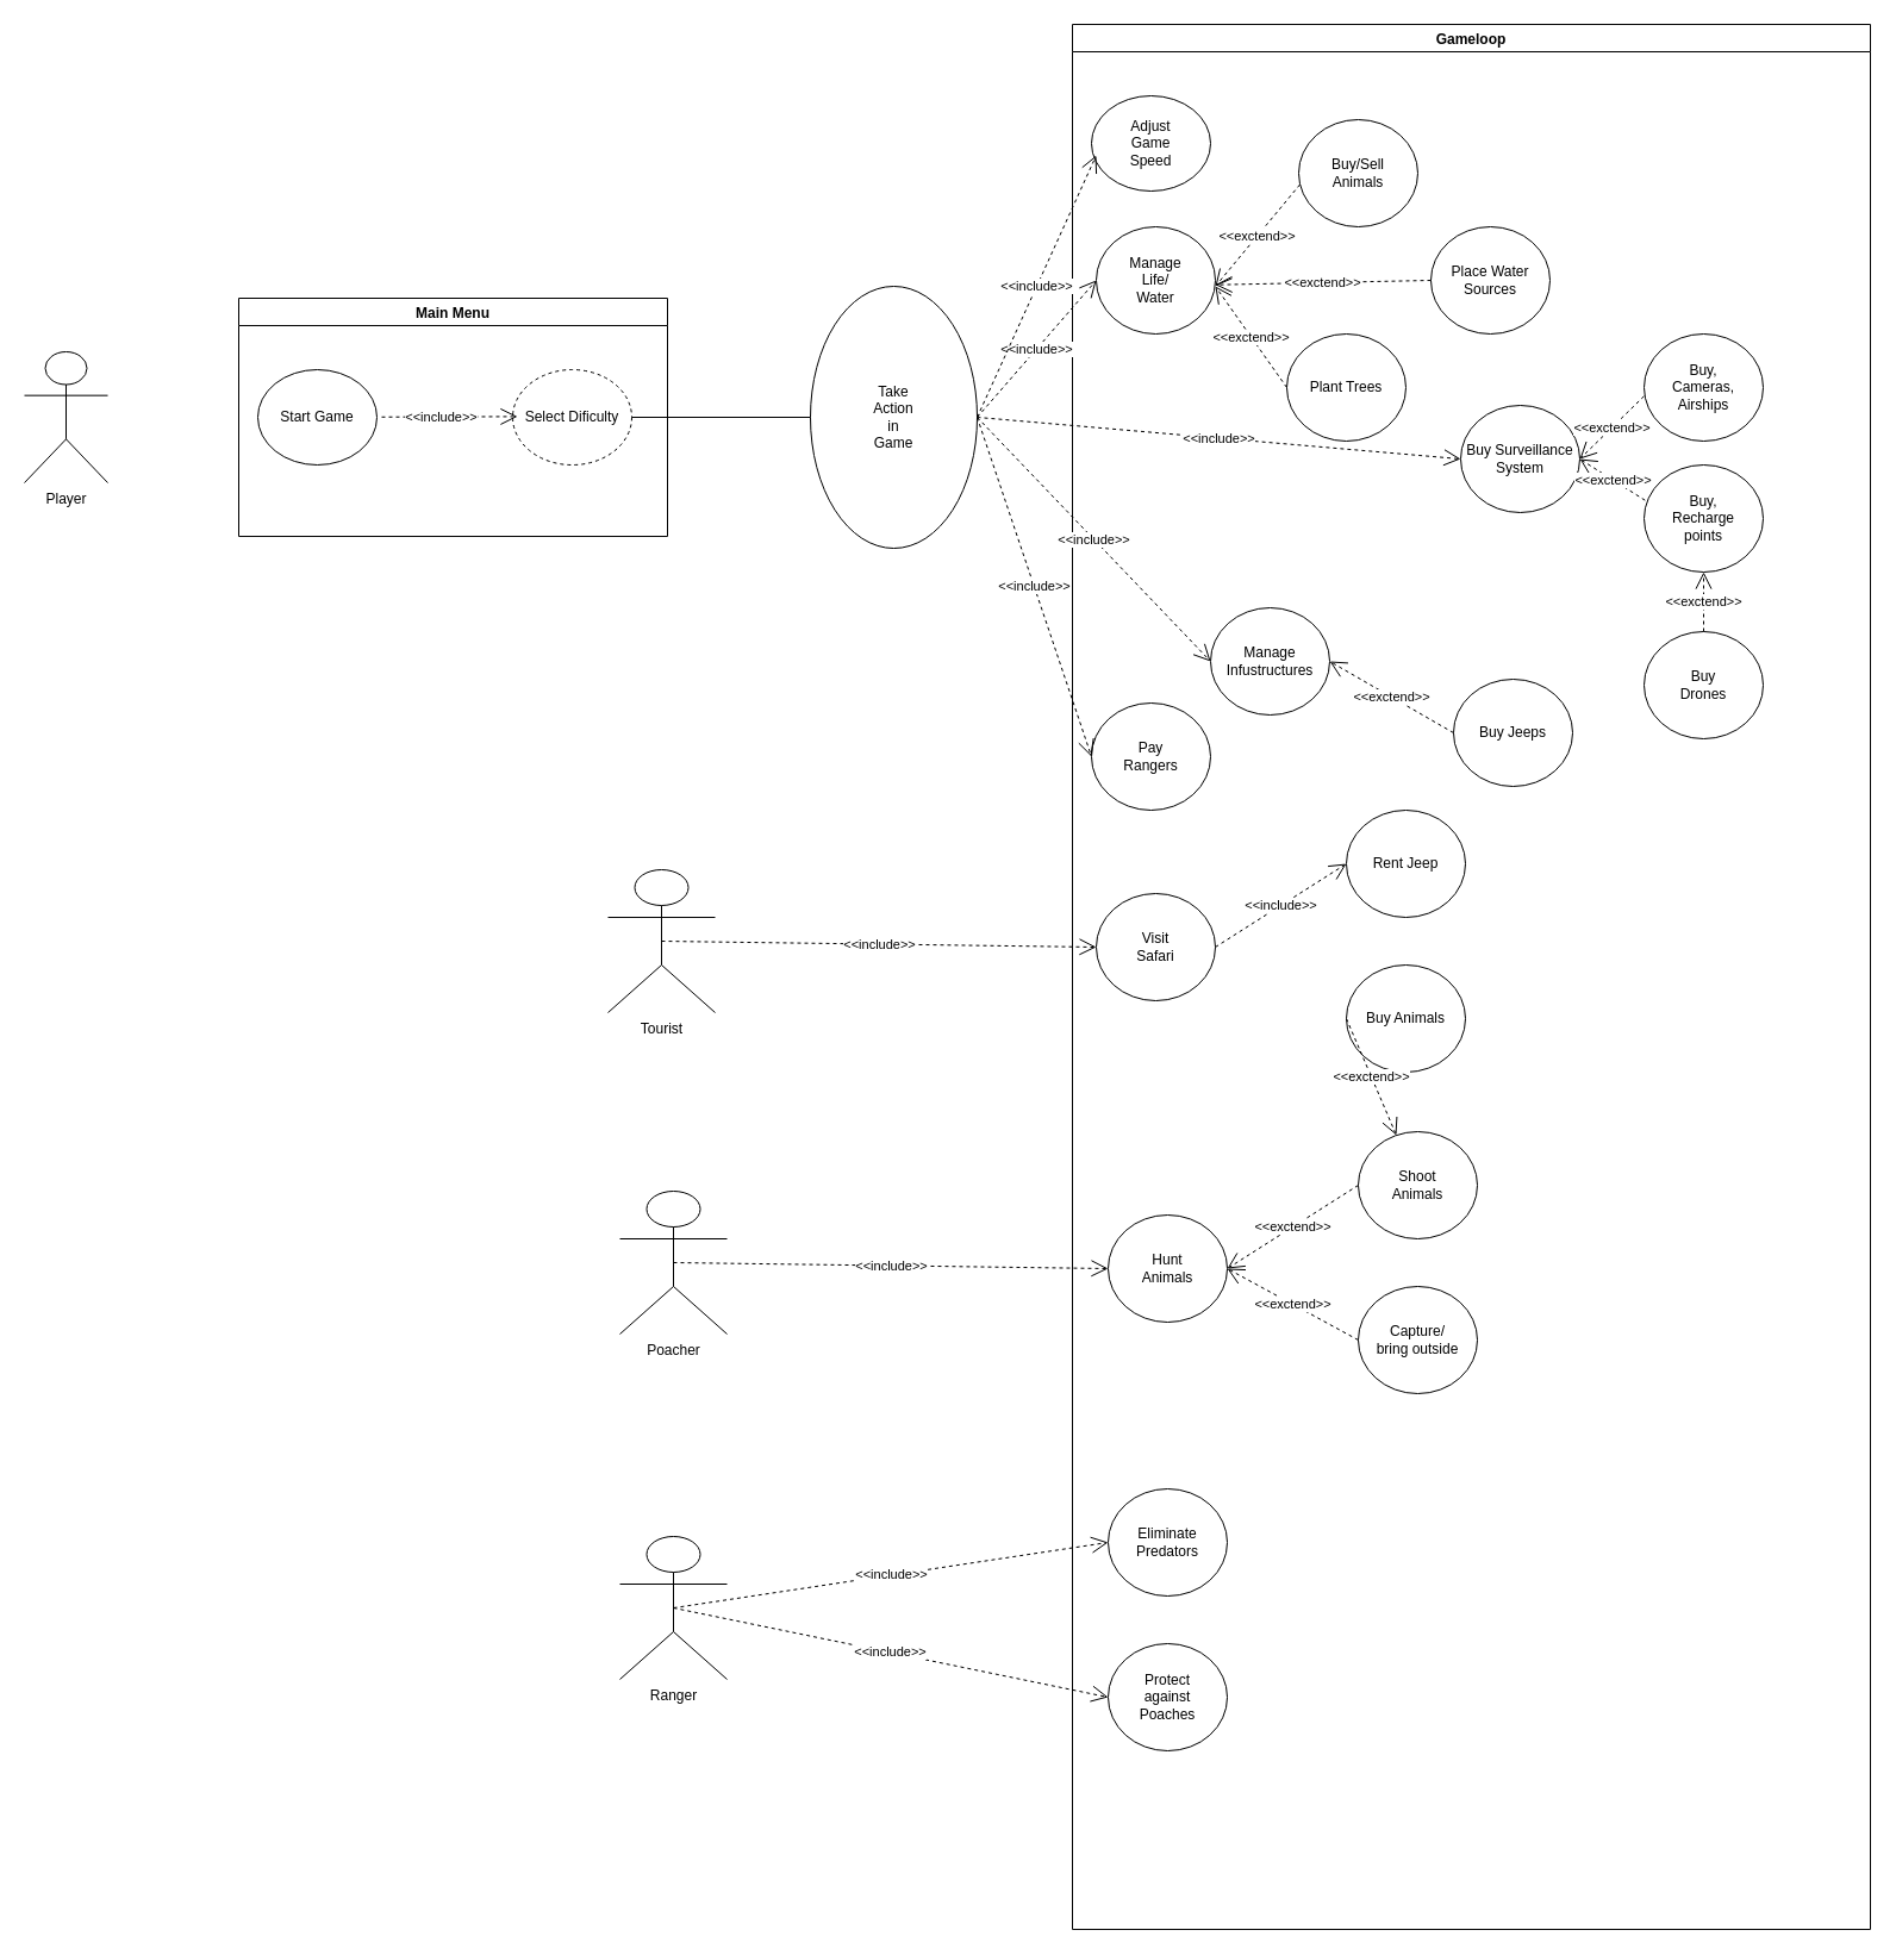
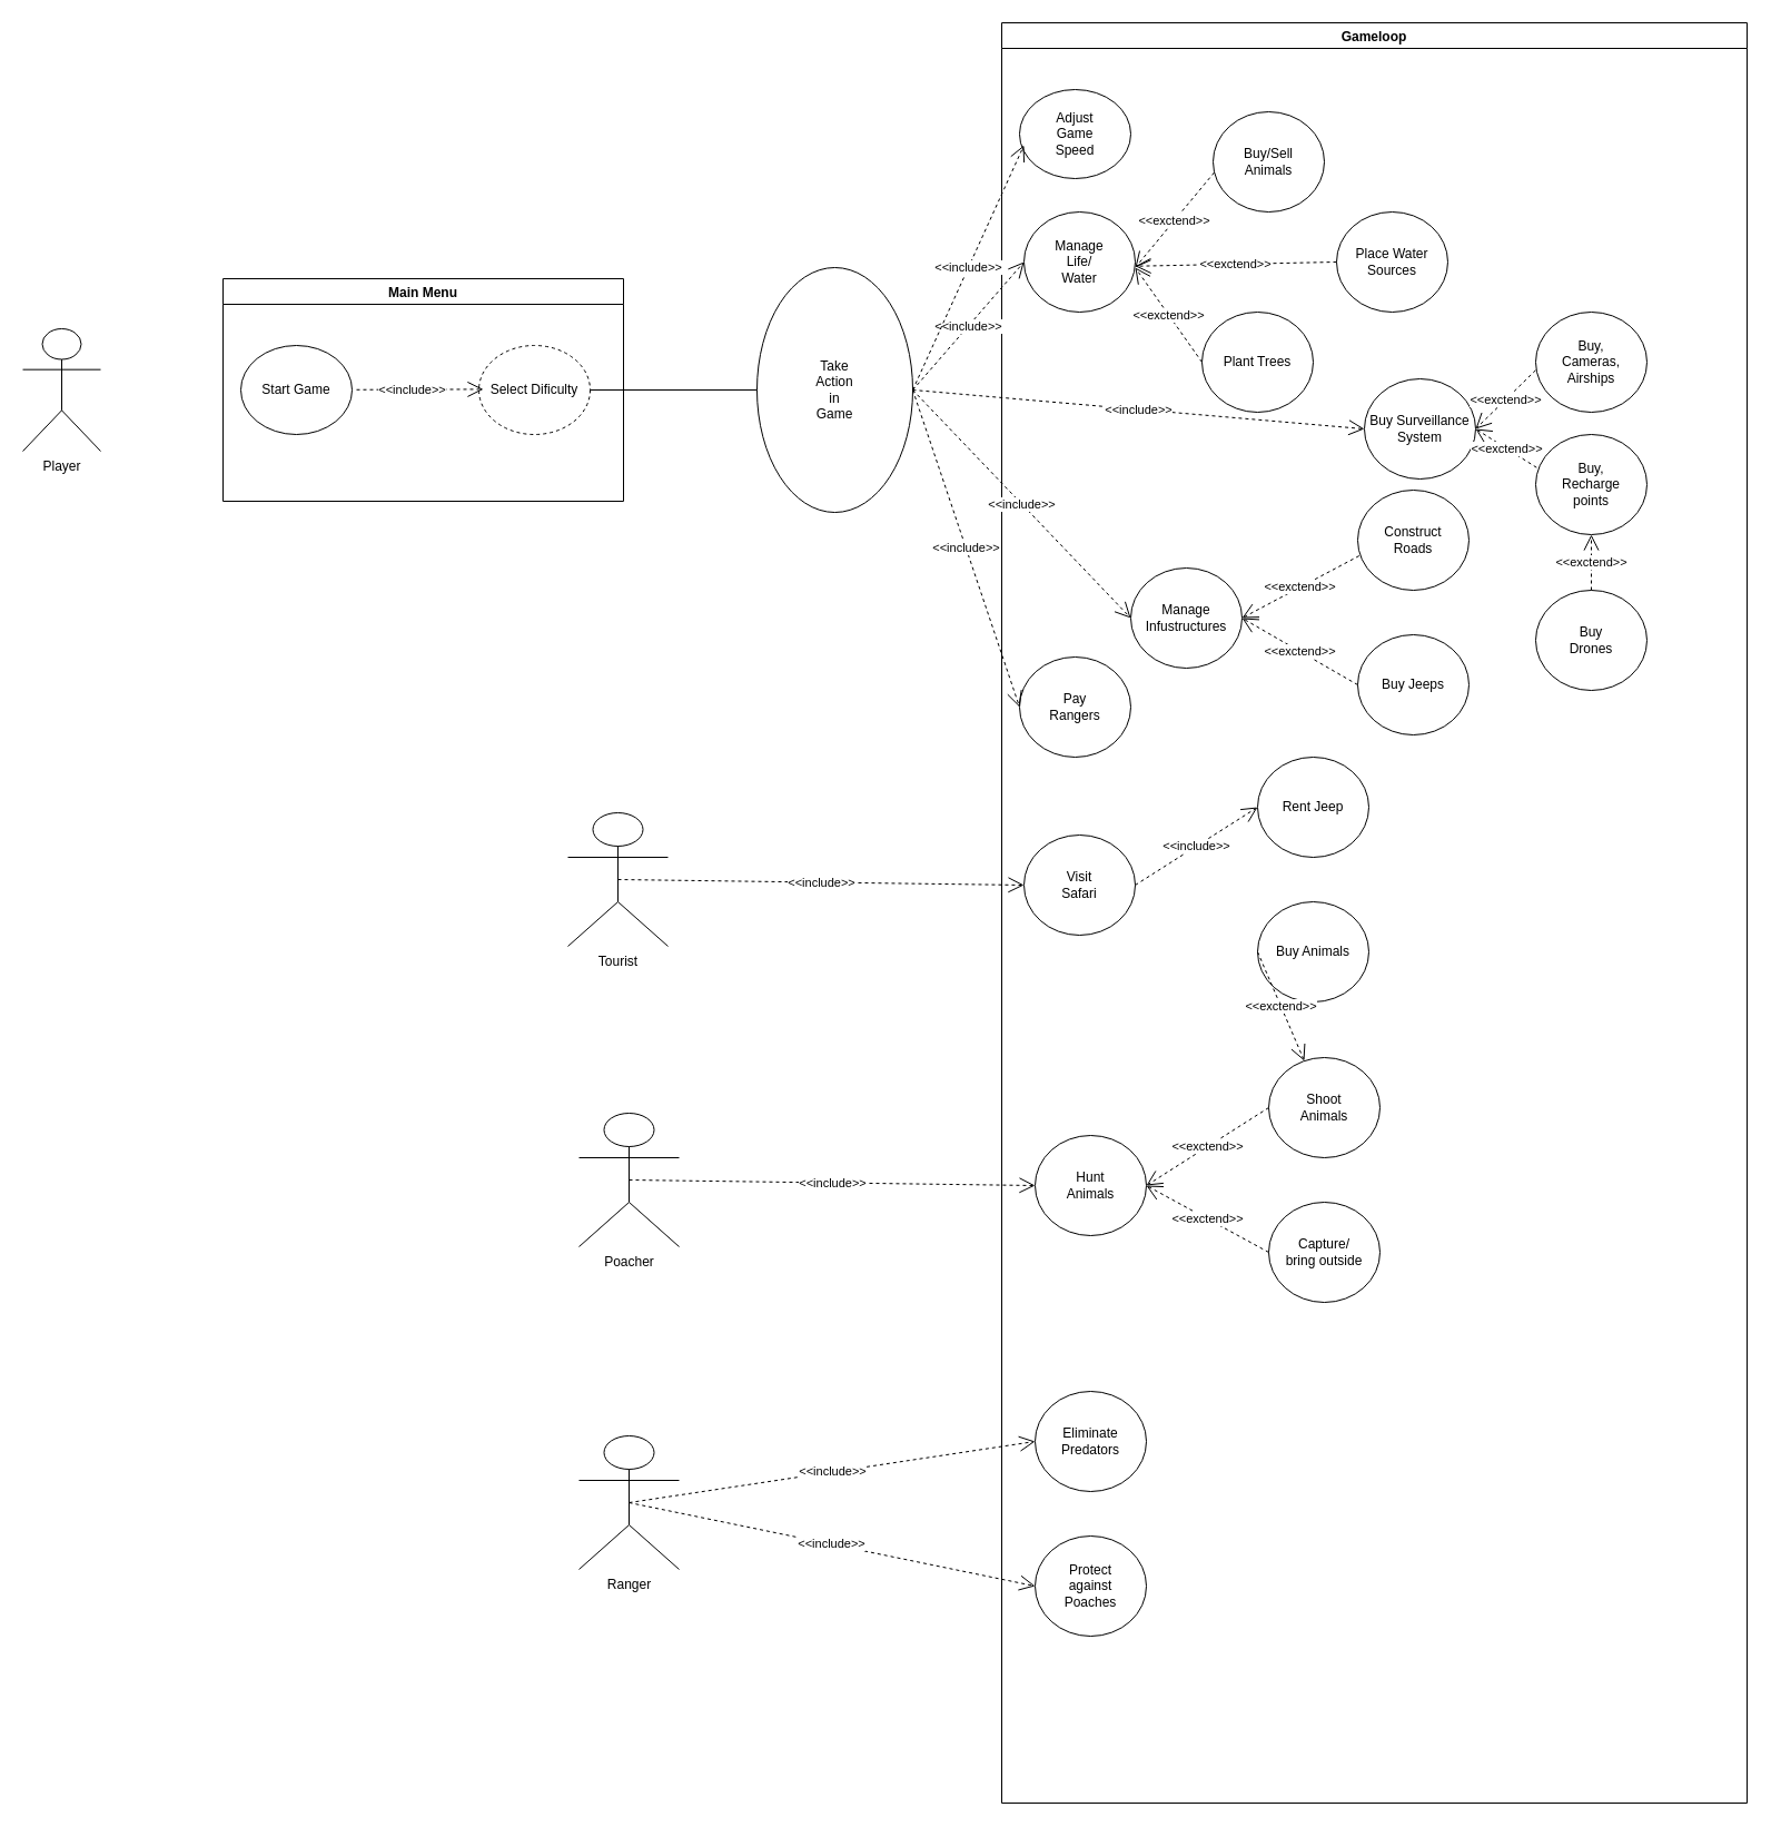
+ <mxCell id="19" value="Construct&lt;div&gt;Roads&lt;/div&gt;" style="ellipse;whiteSpace=wrap;html=1;align=center;" parent="9" vertex="1"><mxGeometry x="320" y="420" width="100" height="90" as="geometry" /></mxCell>
+ <mxCell id="21" value="&amp;lt;&amp;lt;exctend&amp;gt;&amp;gt;" style="endArrow=open;endSize=12;dashed=1;html=1;rounded=0;exitX=0.013;exitY=0.656;exitDx=0;exitDy=0;exitPerimeter=0;entryX=1;entryY=0.5;entryDx=0;entryDy=0;" parent="9" edge="1" target="18" source="19"><mxGeometry width="160" relative="1" as="geometry"><mxPoint x="300" y="430" as="sourcePoint" /><mxPoint x="116" y="470" as="targetPoint" /></mxGeometry></mxCell>
